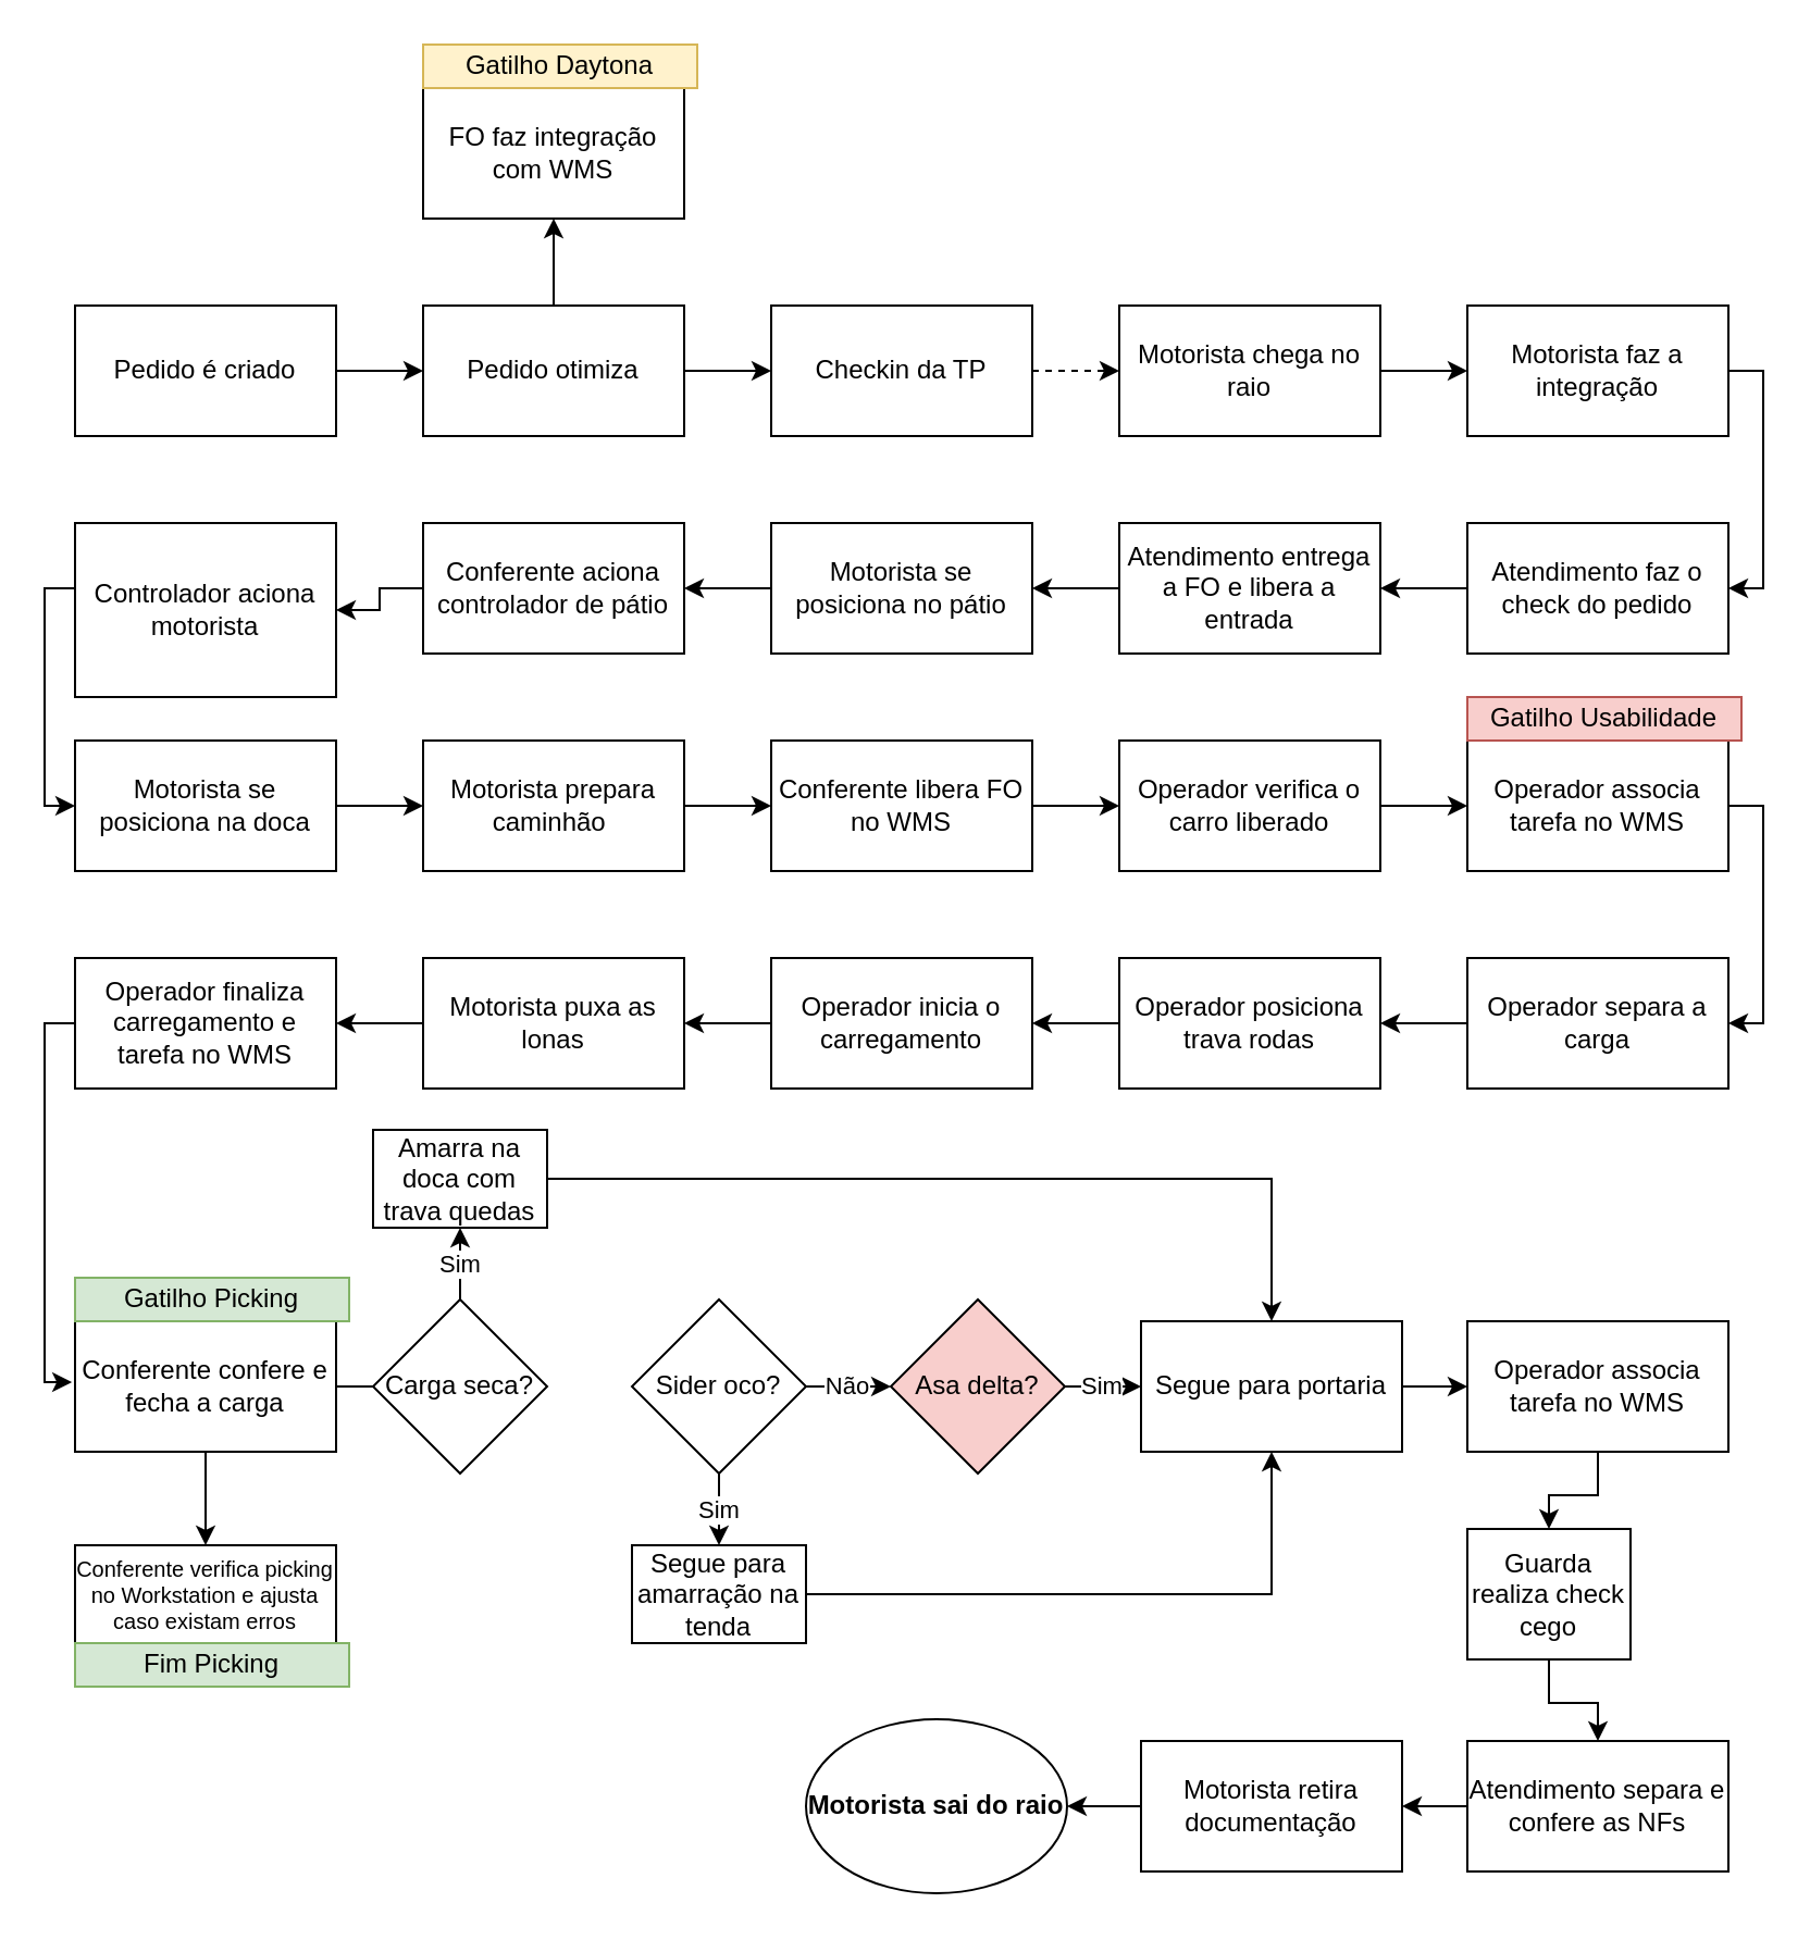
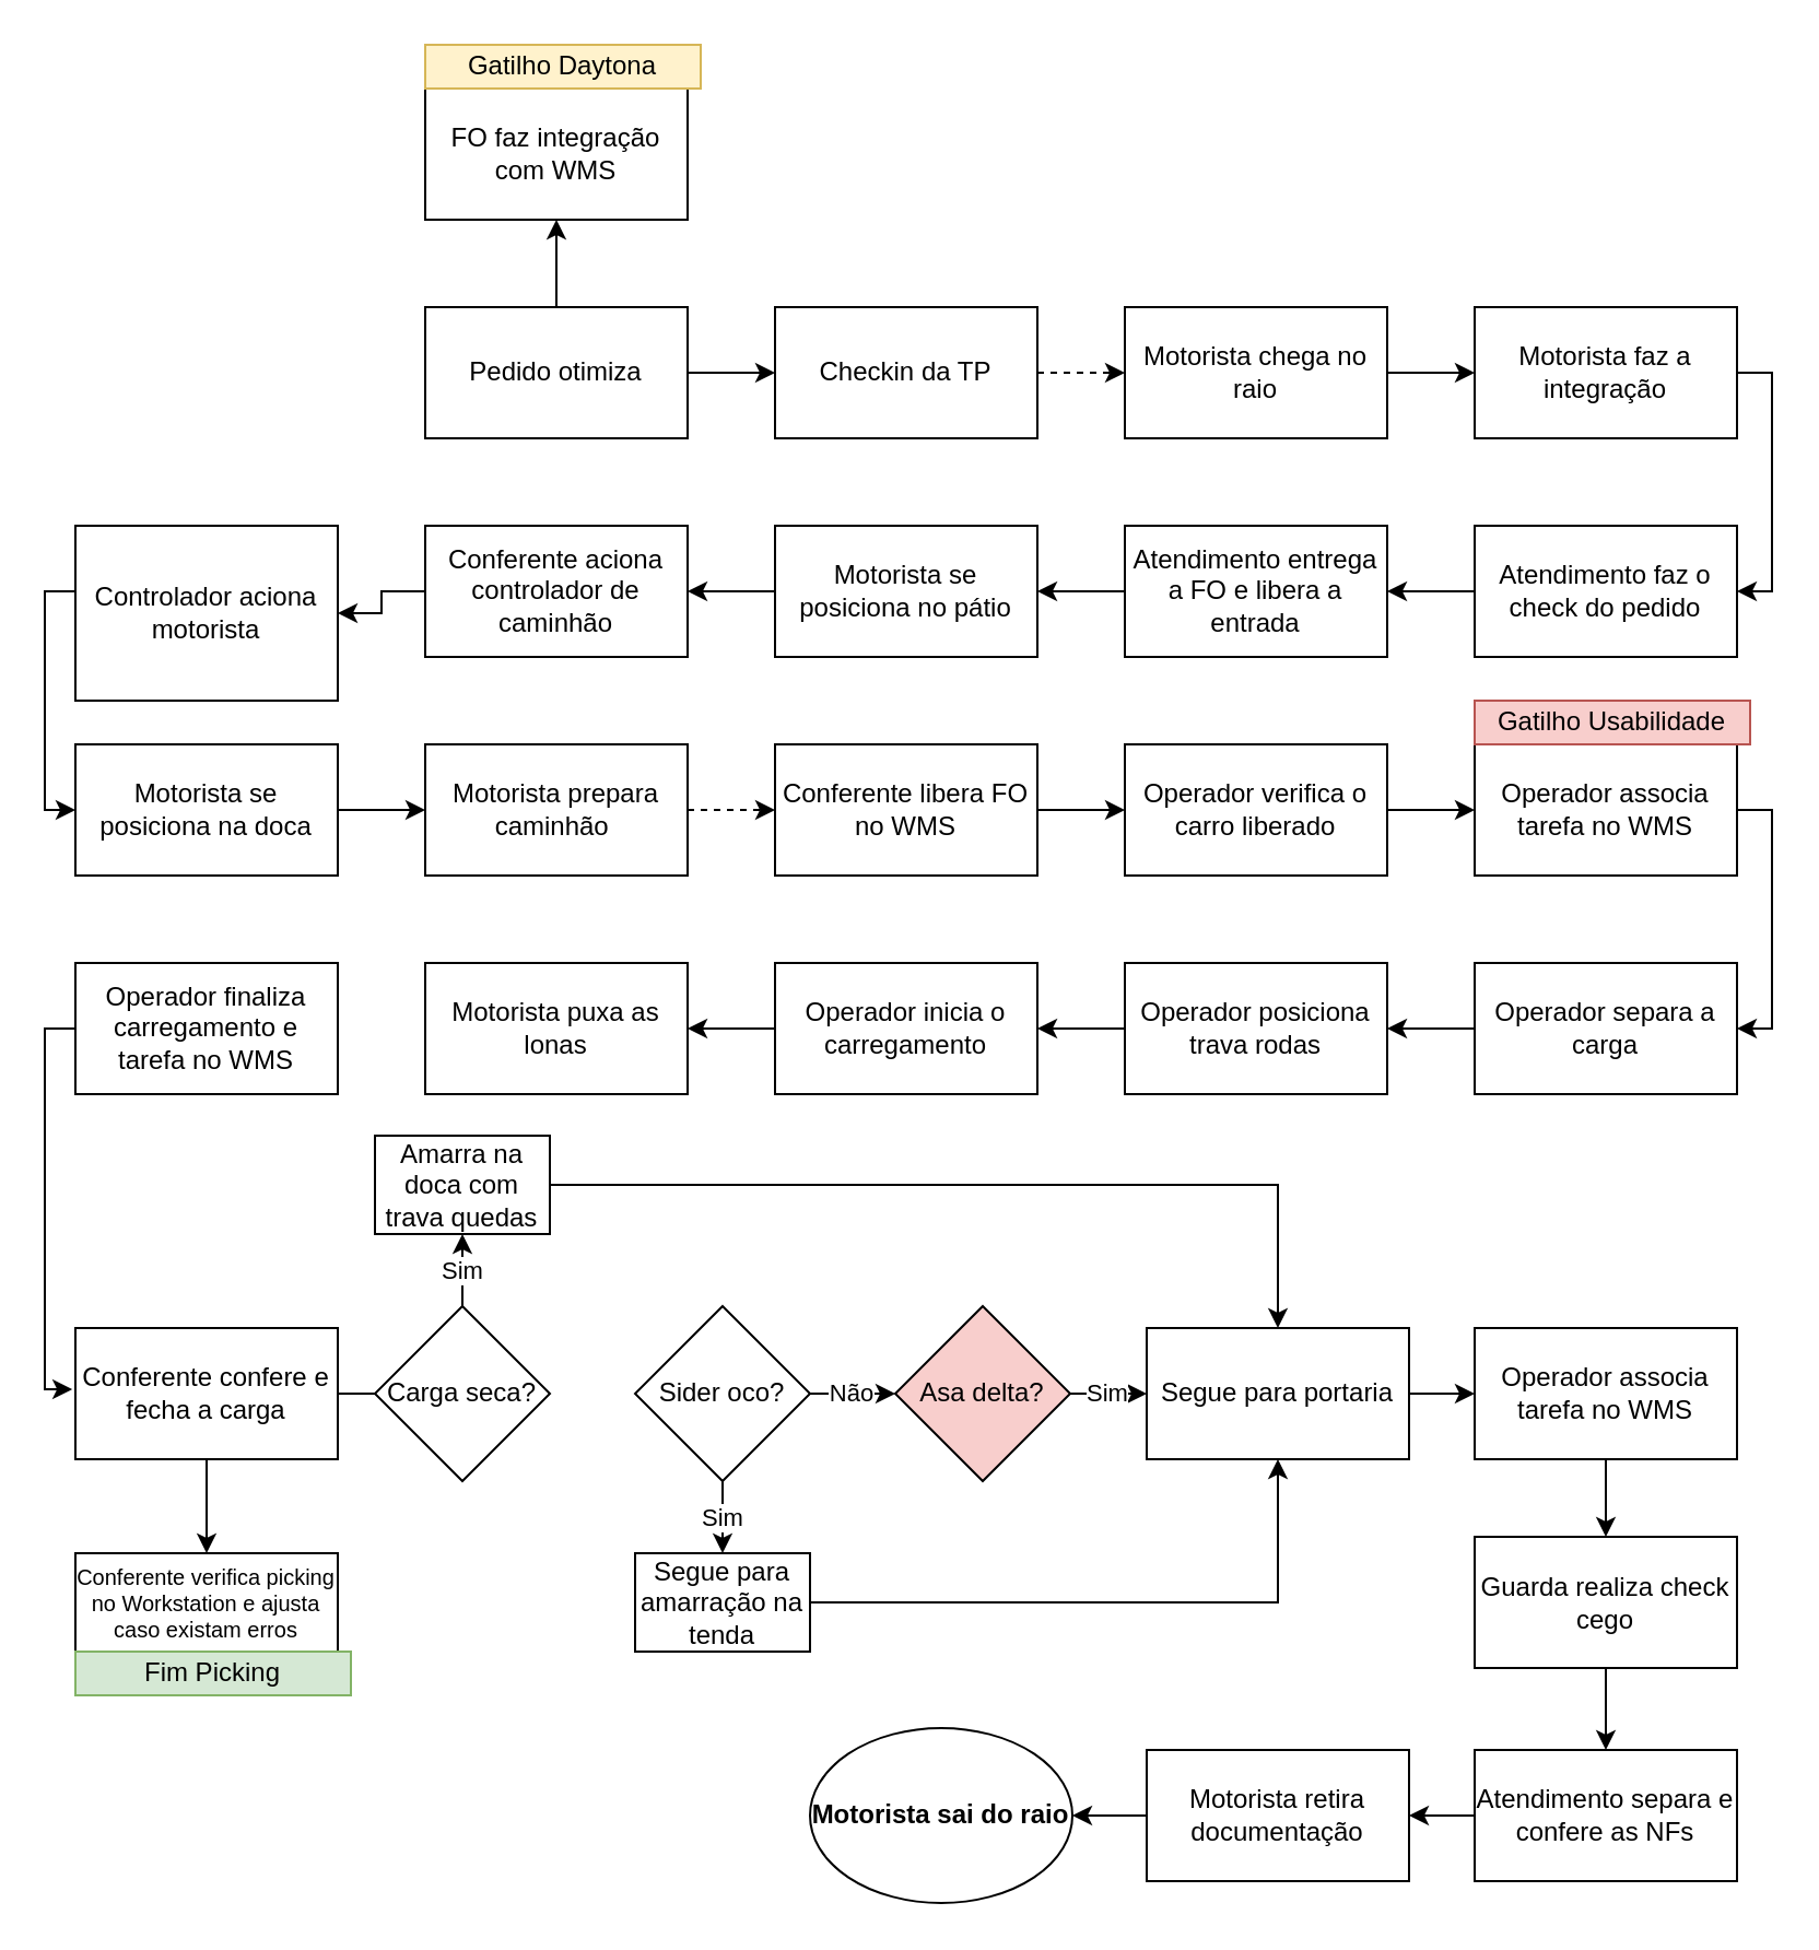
- <mxCell id="3" value="Pedido é criado" style="rounded=0;whiteSpace=wrap;html=1;" vertex="1" parent="1"><mxGeometry x="34" width="120" height="60" as="geometry" y="140" /></mxCell>
- <mxCell id="2" style="edgeStyle=orthogonalEdgeStyle;rounded=0;orthogonalLoop=1;jettySize=auto;html=1;entryX=0;entryY=0.5;entryDx=0;entryDy=0;exitX=1;exitY=0.5;exitDx=0;exitDy=0;" edge="1" parent="1" source="3" target="6"><mxGeometry relative="1" as="geometry"><mxPoint x="194" y="170" as="targetPoint" /><mxPoint x="154" y="170" as="sourcePoint" /></mxGeometry></mxCell>
- <mxCell id="21" value="Conferente aciona controlador de pátio" style="rounded=0;whiteSpace=wrap;html=1;" vertex="1" parent="1"><mxGeometry x="194" y="240" width="120" height="60" as="geometry" /></mxCell>
+ <mxCell id="21" value="Conferente aciona controlador de caminhão" style="rounded=0;whiteSpace=wrap;html=1;" vertex="1" parent="1"><mxGeometry x="194" y="240" width="120" height="60" as="geometry" /></mxCell>
- <mxCell id="26" style="edgeStyle=orthogonalEdgeStyle;rounded=0;orthogonalLoop=1;jettySize=auto;html=1;" edge="1" parent="1" source="27" target="29"><mxGeometry relative="1" as="geometry" /></mxCell>
+ <mxCell id="26" style="edgeStyle=orthogonalEdgeStyle;rounded=0;orthogonalLoop=1;jettySize=auto;html=1;dashed=1;" edge="1" parent="1" source="27" target="29"><mxGeometry relative="1" as="geometry" /></mxCell>
- <mxCell id="40" style="edgeStyle=orthogonalEdgeStyle;rounded=0;orthogonalLoop=1;jettySize=auto;html=1;entryX=1;entryY=0.5;entryDx=0;entryDy=0;" edge="1" parent="1" source="41" target="43"><mxGeometry relative="1" as="geometry" /></mxCell>
- <mxCell id="52" value="Gatilho Picking" style="text;html=1;align=center;verticalAlign=middle;whiteSpace=wrap;rounded=0;fillColor=#d5e8d4;strokeColor=#82b366;" vertex="1" parent="1"><mxGeometry x="34" y="587" width="126" height="20" as="geometry" /></mxCell>
- <mxCell id="67" value="Guarda realiza check cego" style="rounded=0;whiteSpace=wrap;html=1;" vertex="1" parent="1"><mxGeometry x="674" y="702.5" width="75" height="60" as="geometry" /></mxCell>
+ <mxCell id="67" value="Guarda realiza check cego" style="rounded=0;whiteSpace=wrap;html=1;" vertex="1" parent="1"><mxGeometry x="674" y="702.5" width="120" height="60" as="geometry" /></mxCell>
